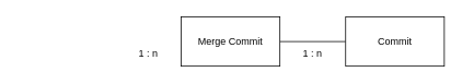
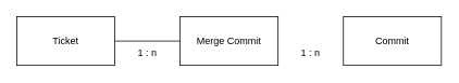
+ <mxCell id="3" value="Ticket" style="rounded=0;whiteSpace=wrap;html=1;" parent="1" vertex="1"><mxGeometry x="20" y="20" width="120" height="60" as="geometry" /></mxCell>
+ <mxCell id="2" style="edgeStyle=orthogonalEdgeStyle;rounded=0;orthogonalLoop=1;jettySize=auto;html=1;endArrow=none;endFill=0;" parent="1" source="3" target="5" edge="1"><mxGeometry relative="1" as="geometry"><mxPoint x="210" y="50" as="targetPoint" /></mxGeometry></mxCell>
- <mxCell id="4" style="edgeStyle=orthogonalEdgeStyle;rounded=0;orthogonalLoop=1;jettySize=auto;html=1;entryX=0;entryY=0.5;entryDx=0;entryDy=0;endArrow=none;endFill=0;" parent="1" source="5" target="6" edge="1"><mxGeometry relative="1" as="geometry" /></mxCell>
